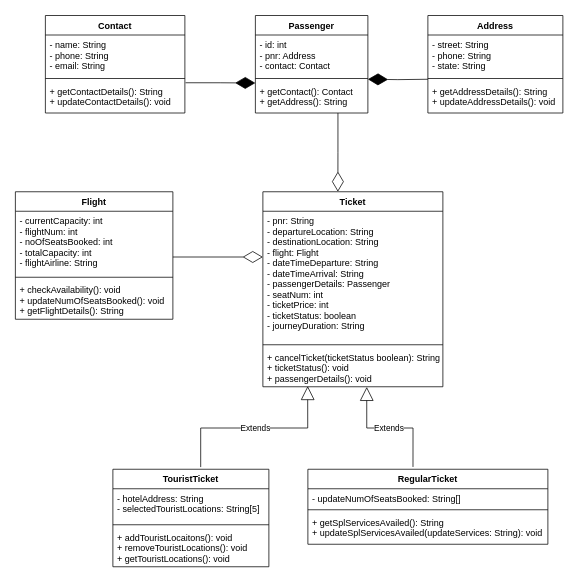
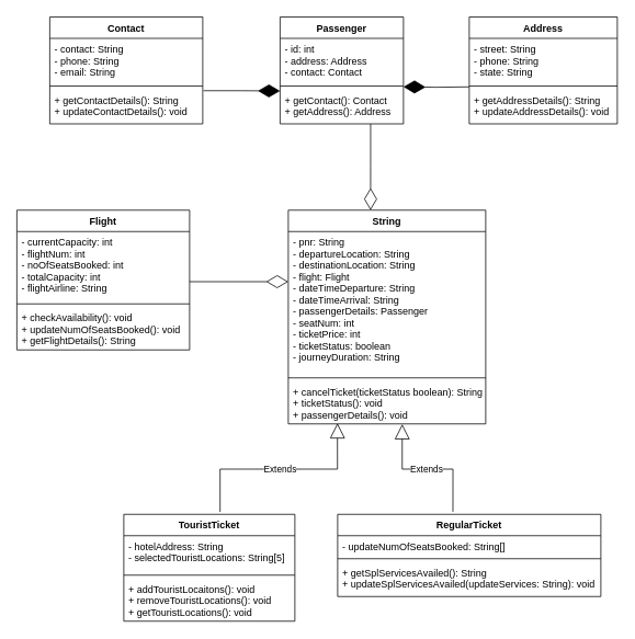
- <mxCell id="19" value="- name: String&#10;- phone: String&#10;- email: String" style="text;strokeColor=none;fillColor=none;align=left;verticalAlign=top;spacingLeft=4;spacingRight=4;overflow=hidden;rotatable=0;points=[[0,0.5],[1,0.5]];portConstraint=eastwest;" parent="18" vertex="1"><mxGeometry y="26" width="186" height="54" as="geometry" /></mxCell>
+ <mxCell id="19" value="- contact: String&#10;- phone: String&#10;- email: String" style="text;strokeColor=none;fillColor=none;align=left;verticalAlign=top;spacingLeft=4;spacingRight=4;overflow=hidden;rotatable=0;points=[[0,0.5],[1,0.5]];portConstraint=eastwest;" parent="18" vertex="1"><mxGeometry y="26" width="186" height="54" as="geometry" /></mxCell>
- <mxCell id="23" value="- id: int&#10;- pnr: Address&#10;- contact: Contact" style="text;strokeColor=none;fillColor=none;align=left;verticalAlign=top;spacingLeft=4;spacingRight=4;overflow=hidden;rotatable=0;points=[[0,0.5],[1,0.5]];portConstraint=eastwest;" parent="22" vertex="1"><mxGeometry y="26" width="150" height="54" as="geometry" /></mxCell>
+ <mxCell id="23" value="- id: int&#10;- address: Address&#10;- contact: Contact" style="text;strokeColor=none;fillColor=none;align=left;verticalAlign=top;spacingLeft=4;spacingRight=4;overflow=hidden;rotatable=0;points=[[0,0.5],[1,0.5]];portConstraint=eastwest;" parent="22" vertex="1"><mxGeometry y="26" width="150" height="54" as="geometry" /></mxCell>
- <mxCell id="25" value="+ getContact(): Contact&#10;+ getAddress(): String" style="text;strokeColor=none;fillColor=none;align=left;verticalAlign=top;spacingLeft=4;spacingRight=4;overflow=hidden;rotatable=0;points=[[0,0.5],[1,0.5]];portConstraint=eastwest;" parent="22" vertex="1"><mxGeometry y="88" width="150" height="42" as="geometry" /></mxCell>
+ <mxCell id="25" value="+ getContact(): Contact&#10;+ getAddress(): Address" style="text;strokeColor=none;fillColor=none;align=left;verticalAlign=top;spacingLeft=4;spacingRight=4;overflow=hidden;rotatable=0;points=[[0,0.5],[1,0.5]];portConstraint=eastwest;" parent="22" vertex="1"><mxGeometry y="88" width="150" height="42" as="geometry" /></mxCell>
- <mxCell id="2" value="Ticket" style="swimlane;fontStyle=1;align=center;verticalAlign=top;childLayout=stackLayout;horizontal=1;startSize=26;horizontalStack=0;resizeParent=1;resizeParentMax=0;resizeLast=0;collapsible=1;marginBottom=0;hachureGap=4;pointerEvents=0;" parent="1" vertex="1"><mxGeometry x="350" y="255" width="240" height="260" as="geometry" /></mxCell>
+ <mxCell id="2" value="String" style="swimlane;fontStyle=1;align=center;verticalAlign=top;childLayout=stackLayout;horizontal=1;startSize=26;horizontalStack=0;resizeParent=1;resizeParentMax=0;resizeLast=0;collapsible=1;marginBottom=0;hachureGap=4;pointerEvents=0;" parent="1" vertex="1"><mxGeometry x="350" y="255" width="240" height="260" as="geometry" /></mxCell>
